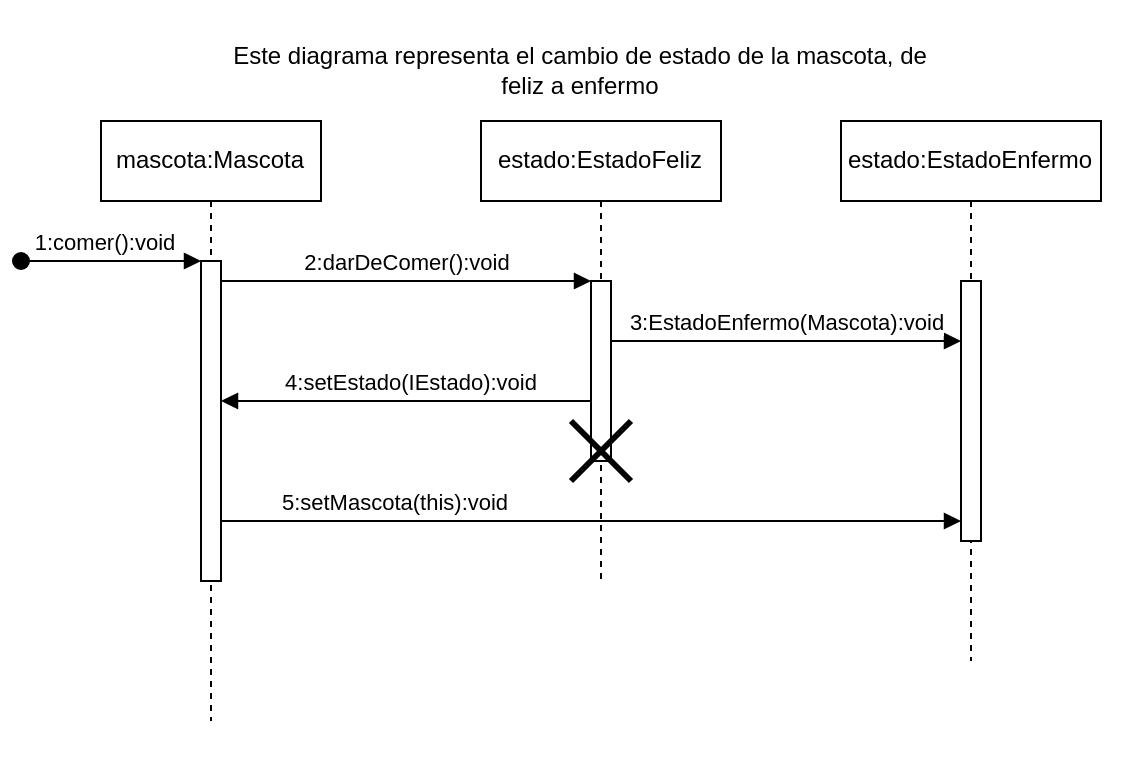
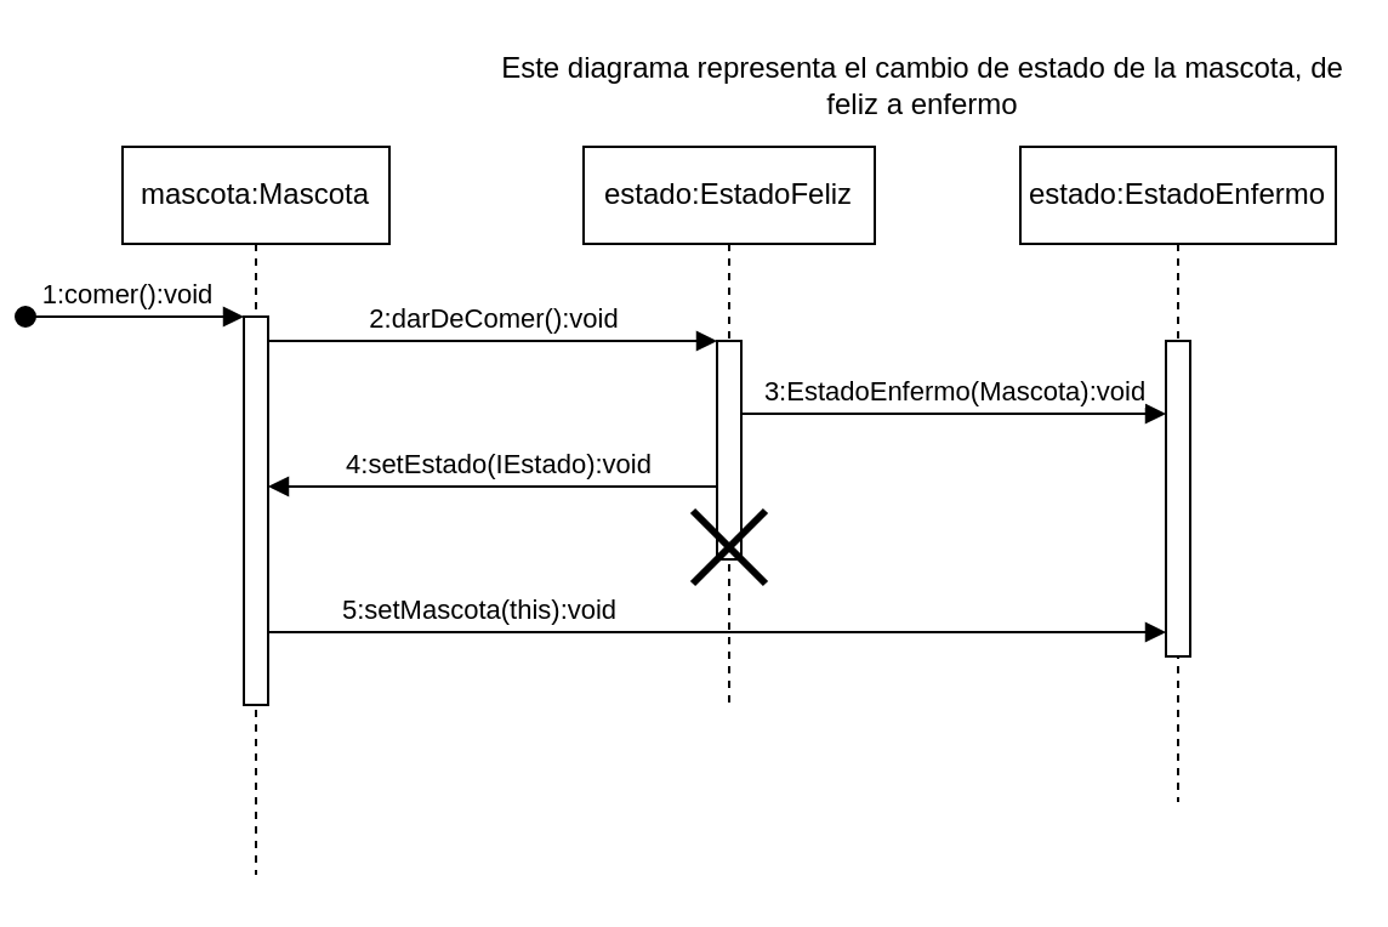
- <mxCell id="10" value="Este diagrama representa el cambio de estado de la mascota, de feliz a enfermo" style="text;html=1;align=center;verticalAlign=middle;whiteSpace=wrap;rounded=0;" vertex="1" parent="1"><mxGeometry x="80" width="360" height="30" as="geometry" y="20" /></mxCell>
+ <mxCell id="10" value="Este diagrama representa el cambio de estado de la mascota, de feliz a enfermo" style="text;html=1;align=center;verticalAlign=middle;whiteSpace=wrap;rounded=0;" vertex="1" parent="1"><mxGeometry x="170" y="20" width="360" height="30" as="geometry" /></mxCell>
